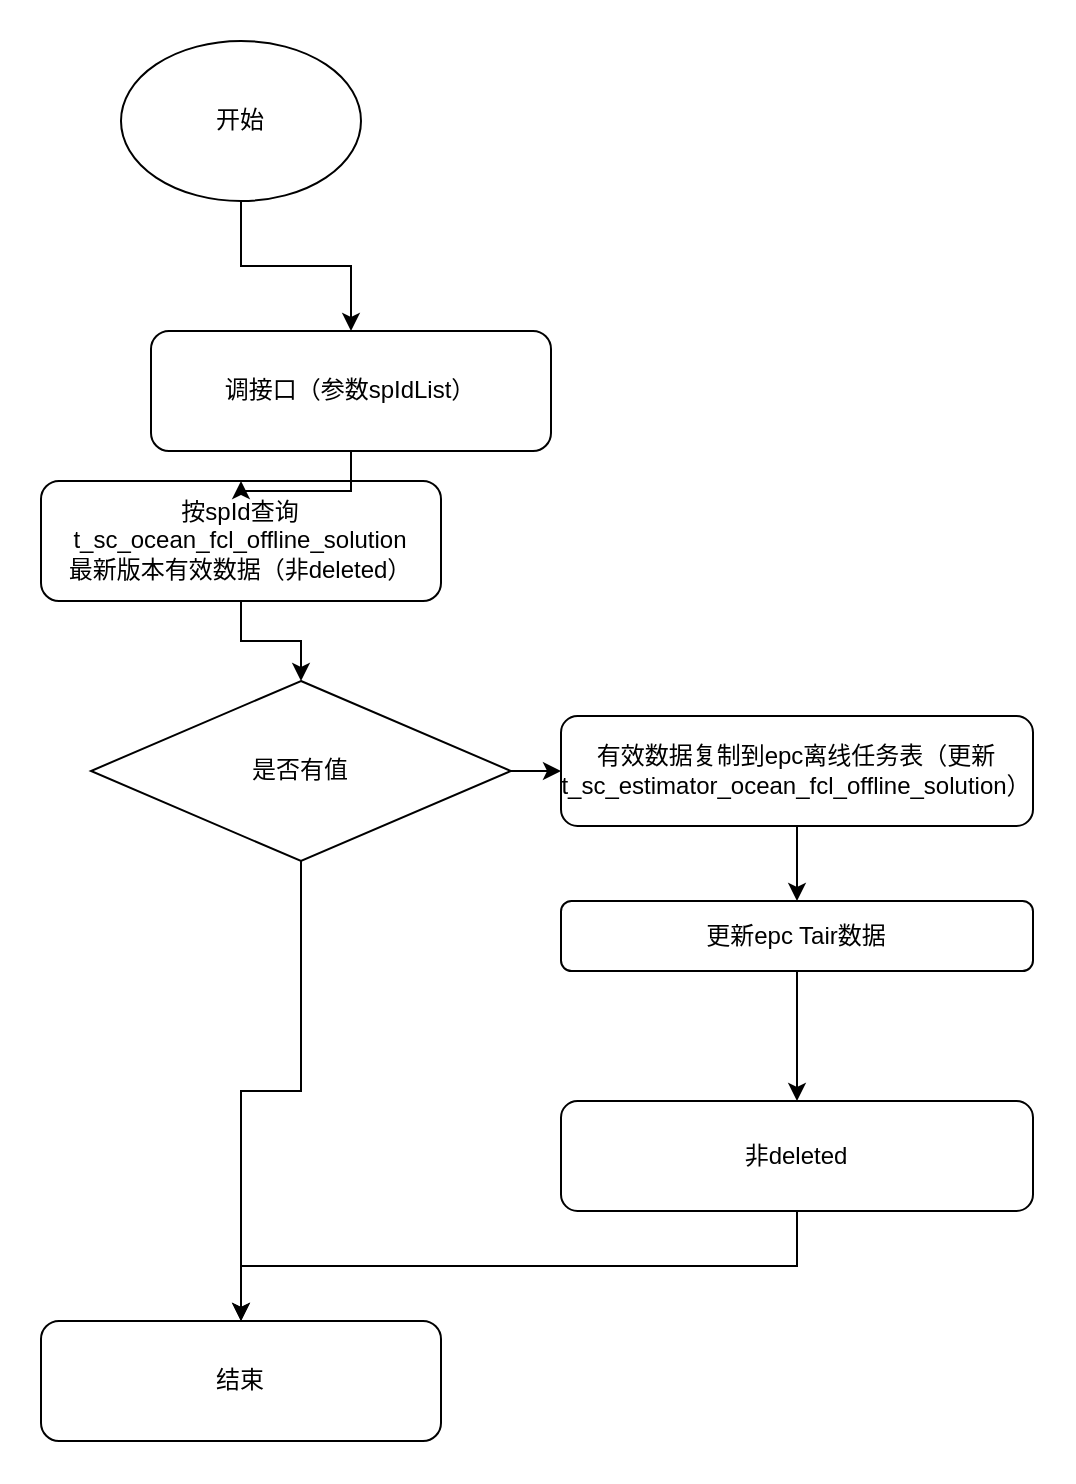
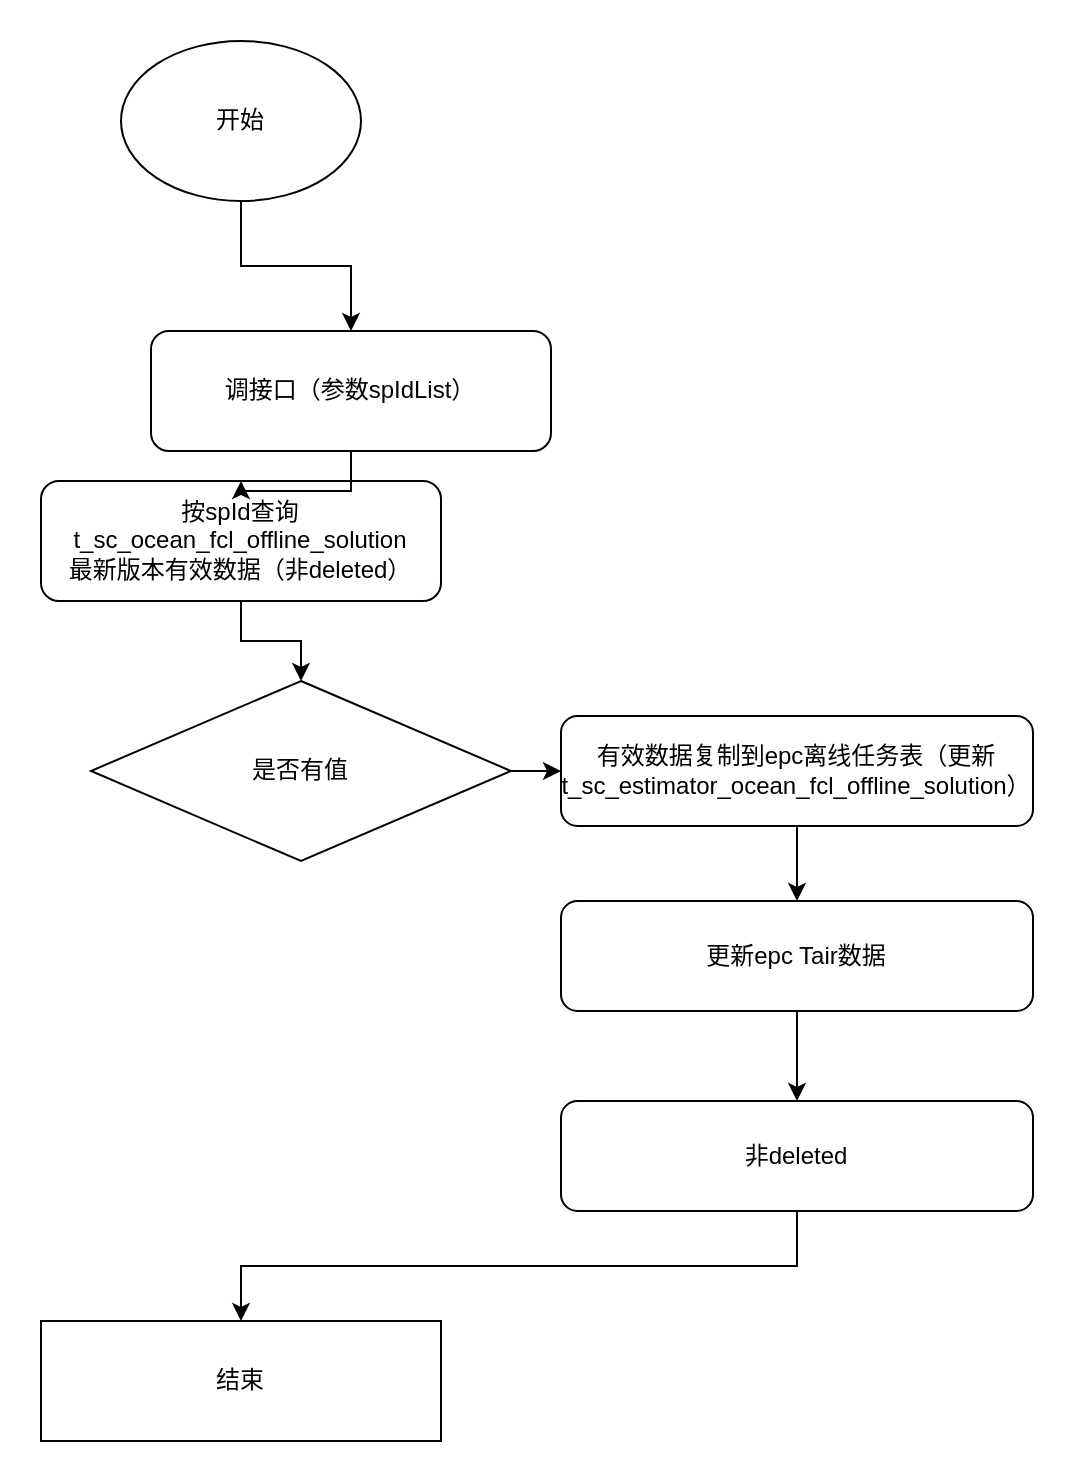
- <mxCell id="15" value="更新epc Tair数据" style="rounded=1;whiteSpace=wrap;html=1;fillColor=none;" parent="1" vertex="1"><mxGeometry x="280" y="450" width="236" height="35" as="geometry" /></mxCell>
+ <mxCell id="15" value="更新epc Tair数据" style="rounded=1;whiteSpace=wrap;html=1;fillColor=none;" parent="1" vertex="1"><mxGeometry x="280" y="450" width="236" height="55" as="geometry" /></mxCell>
- <mxCell id="8" style="edgeStyle=orthogonalEdgeStyle;rounded=0;orthogonalLoop=1;jettySize=auto;html=1;exitX=0.5;exitY=1;exitDx=0;exitDy=0;entryX=0.5;entryY=0;entryDx=0;entryDy=0;" parent="1" source="10" target="11" edge="1"><mxGeometry relative="1" as="geometry" /></mxCell>
- <mxCell id="11" value="结束" style="rounded=1;whiteSpace=wrap;html=1;fillColor=none;" parent="1" vertex="1"><mxGeometry x="20" y="660" width="200" height="60" as="geometry" /></mxCell>
+ <mxCell id="11" value="结束" style="whiteSpace=wrap;html=1;fillColor=none;rounded=0;" parent="1" vertex="1"><mxGeometry x="20" y="660" width="200" height="60" as="geometry" /></mxCell>
